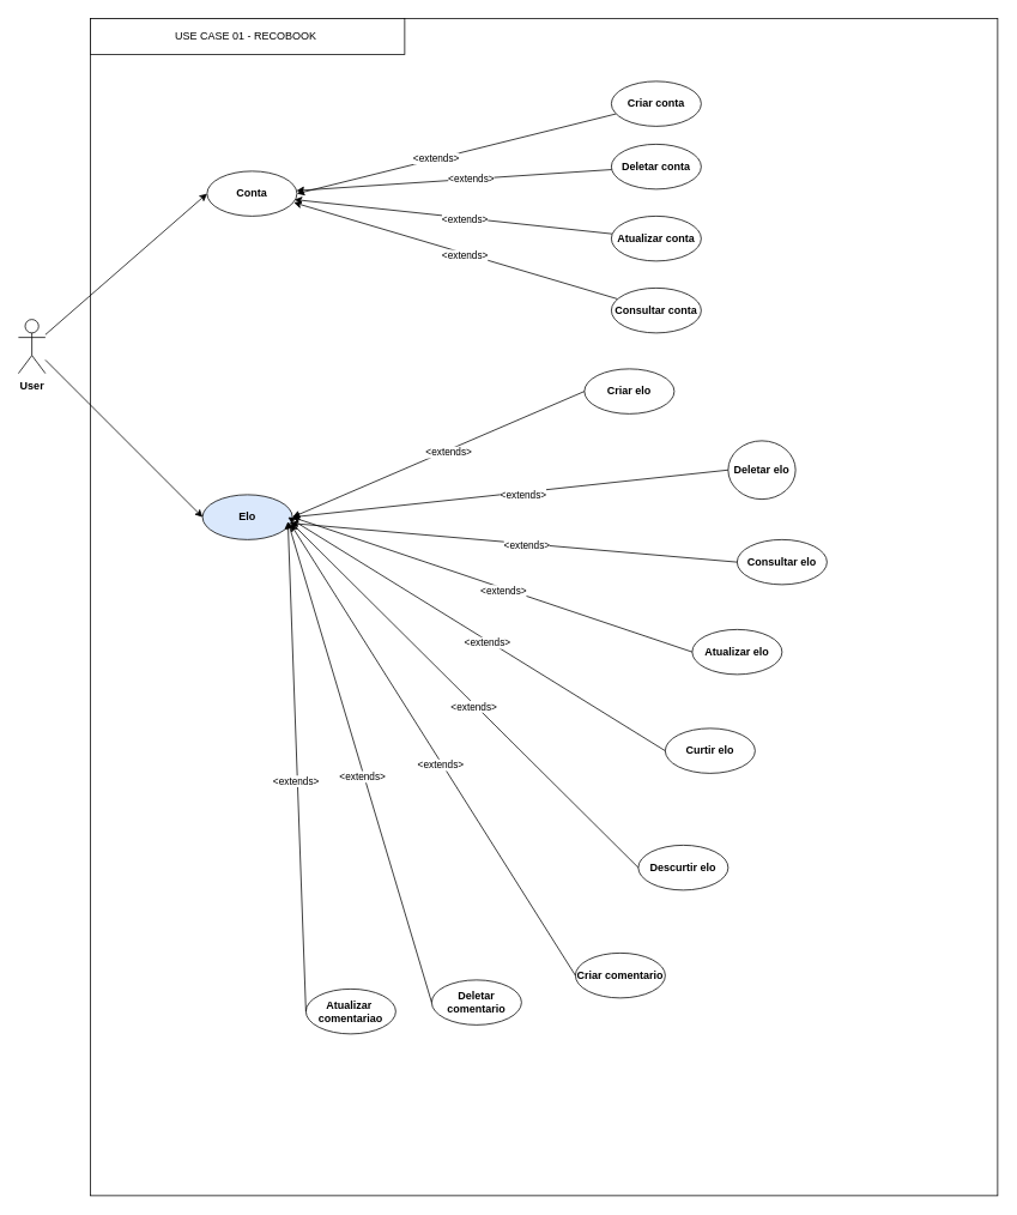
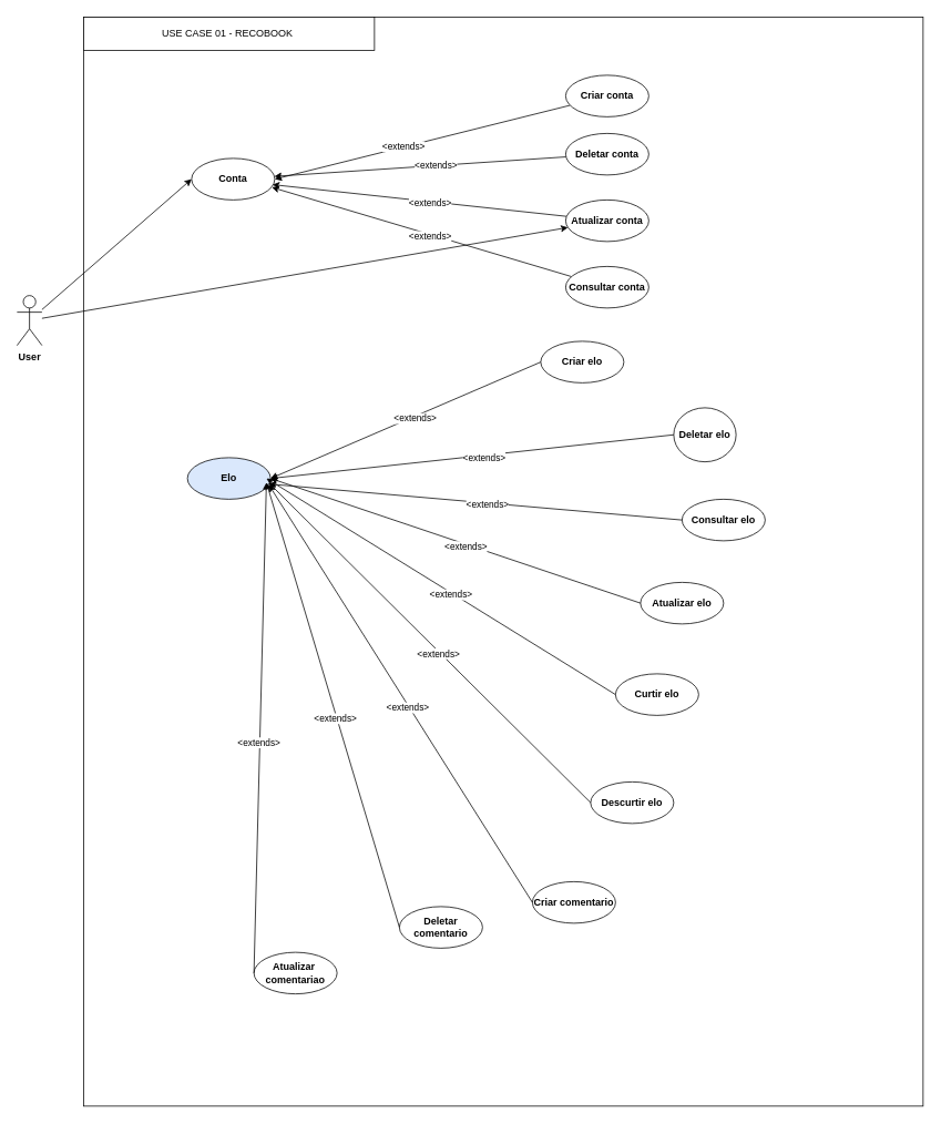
- <mxCell id="4" style="edgeStyle=none;orthogonalLoop=1;jettySize=auto;html=1;entryX=0;entryY=0.5;entryDx=0;entryDy=0;" edge="1" parent="1" source="5" target="29"><mxGeometry relative="1" as="geometry" /></mxCell>
+ <mxCell id="4" style="edgeStyle=none;orthogonalLoop=1;jettySize=auto;html=1;" edge="1" parent="1" source="5" target="17"><mxGeometry relative="1" as="geometry" /></mxCell>
- <mxCell id="26" value="&lt;b&gt;Atualizar&amp;nbsp; comentariao&lt;/b&gt;" style="ellipse;whiteSpace=wrap;html=1;" parent="1" vertex="1"><mxGeometry x="340" y="1100" width="100" height="50" as="geometry" /></mxCell>
+ <mxCell id="26" value="&lt;b&gt;Atualizar&amp;nbsp; comentariao&lt;/b&gt;" style="ellipse;whiteSpace=wrap;html=1;" parent="1" vertex="1"><mxGeometry x="305" y="1145" width="100" height="50" as="geometry" /></mxCell>
